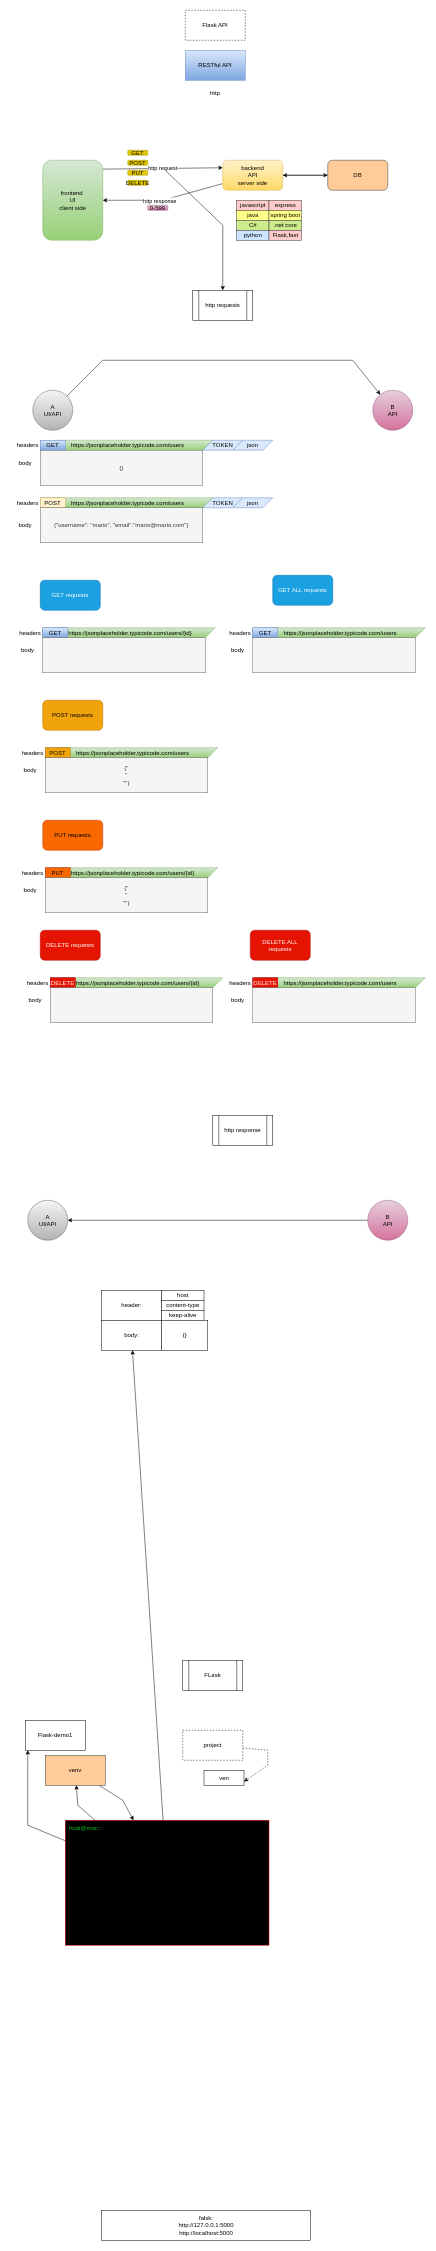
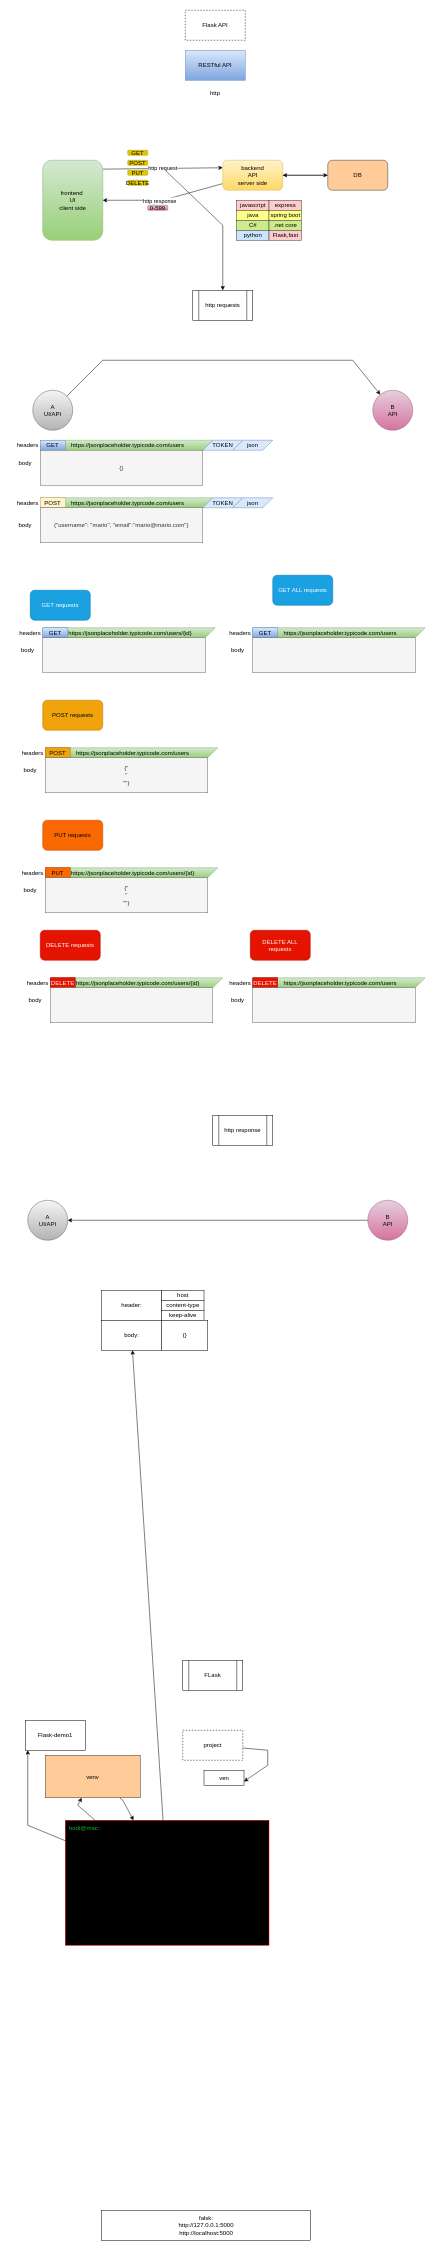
- <mxCell id="46" value="GET requests" style="rounded=1;whiteSpace=wrap;html=1;fillColor=#1ba1e2;strokeColor=#006EAF;fontColor=#ffffff;" vertex="1" parent="1"><mxGeometry x="80" y="1160" width="120" height="60" as="geometry" /></mxCell>
+ <mxCell id="46" value="GET requests" style="rounded=1;whiteSpace=wrap;html=1;fillColor=#1ba1e2;strokeColor=#006EAF;fontColor=#ffffff;" vertex="1" parent="1"><mxGeometry x="60" y="1180" width="120" height="60" as="geometry" /></mxCell>
- <mxCell id="109" style="edgeStyle=none;rounded=0;orthogonalLoop=1;jettySize=auto;html=1;entryX=1;entryY=0.75;entryDx=0;entryDy=0;dashed=1;" edge="1" parent="1" source="110" target="111"><mxGeometry relative="1" as="geometry"><Array as="points"><mxPoint x="535" y="3500" /><mxPoint x="535" y="3530" /></Array></mxGeometry></mxCell>
+ <mxCell id="109" style="edgeStyle=none;rounded=0;orthogonalLoop=1;jettySize=auto;html=1;entryX=1;entryY=0.75;entryDx=0;entryDy=0;" edge="1" parent="1" source="110" target="111"><mxGeometry relative="1" as="geometry"><Array as="points"><mxPoint x="535" y="3500" /><mxPoint x="535" y="3530" /></Array></mxGeometry></mxCell>
- <mxCell id="103" value="venv" style="rounded=0;whiteSpace=wrap;html=1;fillColor=#ffcc99;strokeColor=#36393d;" vertex="1" parent="1"><mxGeometry x="90" y="3510" width="120" height="60" as="geometry" /></mxCell>
+ <mxCell id="103" value="venv" style="rounded=0;whiteSpace=wrap;html=1;fillColor=#ffcc99;strokeColor=#36393d;" vertex="1" parent="1"><mxGeometry x="90" y="3510" width="190" height="85" as="geometry" /></mxCell>
